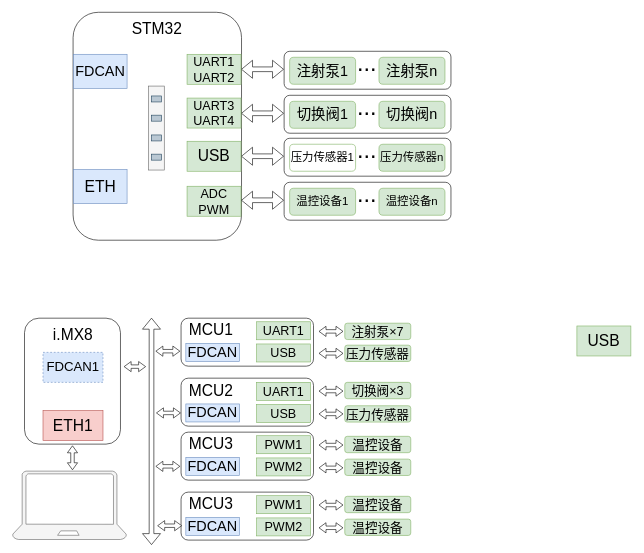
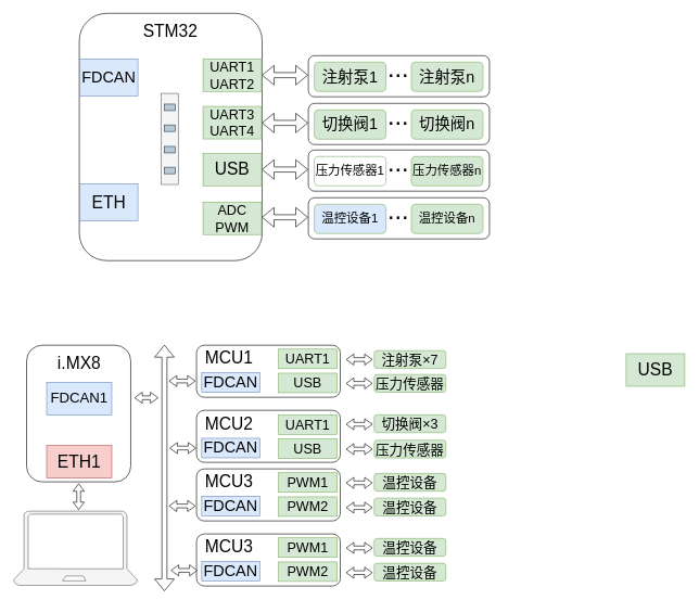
- <mxCell id="33" value="&lt;font style=&quot;font-size: 19px;&quot;&gt;温控设备1&lt;/font&gt;" style="rounded=1;whiteSpace=wrap;html=1;fillColor=#d5e8d4;strokeColor=#82b366;glass=0;shadow=0;" vertex="1" parent="1"><mxGeometry x="482" y="313.38" width="110" height="45" as="geometry" /></mxCell>
+ <mxCell id="33" value="&lt;font style=&quot;font-size: 19px;&quot;&gt;温控设备1&lt;/font&gt;" style="rounded=1;whiteSpace=wrap;html=1;fillColor=#dae8fc;strokeColor=#82b366;glass=0;shadow=0;" vertex="1" parent="1"><mxGeometry x="482" y="313.38" width="110" height="45" as="geometry" /></mxCell>
- <mxCell id="6" value="FDCAN1" style="rounded=0;whiteSpace=wrap;html=1;fillColor=#dae8fc;strokeColor=#6c8ebf;gradientColor=none;fontSize=22;dashed=1;" vertex="1" parent="1"><mxGeometry x="70.84" y="587" width="100" height="50" as="geometry" /></mxCell>
+ <mxCell id="6" value="FDCAN1" style="rounded=0;whiteSpace=wrap;html=1;fillColor=#dae8fc;strokeColor=#6c8ebf;gradientColor=none;fontSize=22;" vertex="1" parent="1"><mxGeometry x="70.84" y="587" width="100" height="50" as="geometry" /></mxCell>
